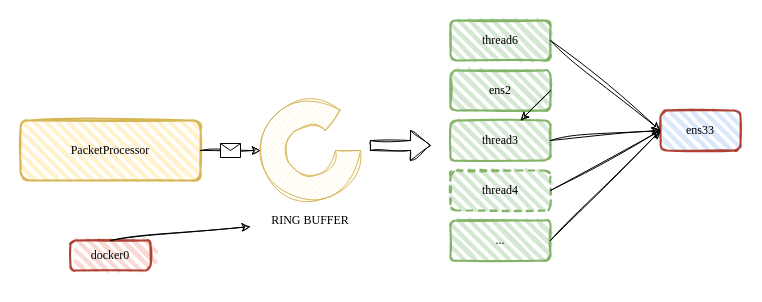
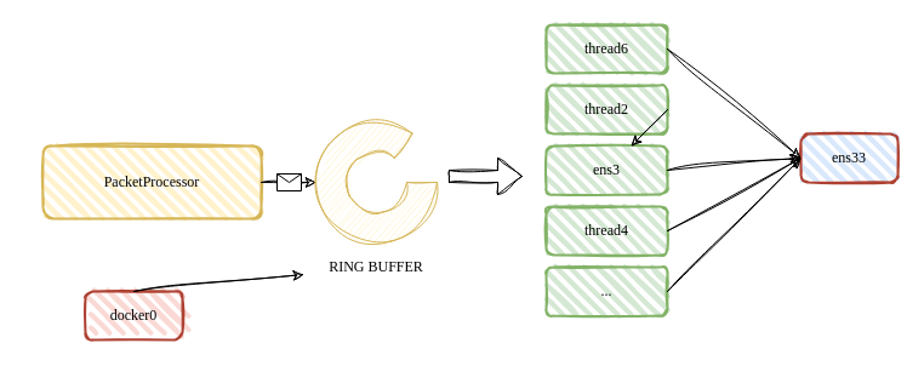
- <mxCell id="8" value="&lt;font face=&quot;Comic Sans MS&quot;&gt;ens2&lt;/font&gt;" style="rounded=1;whiteSpace=wrap;html=1;strokeWidth=2;fillWeight=4;hachureGap=8;hachureAngle=45;fillColor=#d5e8d4;sketch=1;strokeColor=#82b366;" vertex="1" parent="3"><mxGeometry y="50" width="100" height="40" as="geometry" /></mxCell>
+ <mxCell id="8" value="&lt;font face=&quot;Comic Sans MS&quot;&gt;thread2&lt;/font&gt;" style="rounded=1;whiteSpace=wrap;html=1;strokeWidth=2;fillWeight=4;hachureGap=8;hachureAngle=45;fillColor=#d5e8d4;sketch=1;strokeColor=#82b366;" vertex="1" parent="3"><mxGeometry y="50" width="100" height="40" as="geometry" /></mxCell>
- <mxCell id="7" value="&lt;font face=&quot;Comic Sans MS&quot;&gt;thread3&lt;/font&gt;" style="rounded=1;whiteSpace=wrap;html=1;strokeWidth=2;fillWeight=4;hachureGap=8;hachureAngle=45;fillColor=#d5e8d4;sketch=1;strokeColor=#82b366;" vertex="1" parent="3"><mxGeometry y="100" width="100" height="40" as="geometry" /></mxCell>
+ <mxCell id="7" value="&lt;font face=&quot;Comic Sans MS&quot;&gt;ens3&lt;/font&gt;" style="rounded=1;whiteSpace=wrap;html=1;strokeWidth=2;fillWeight=4;hachureGap=8;hachureAngle=45;fillColor=#d5e8d4;sketch=1;strokeColor=#82b366;" vertex="1" parent="3"><mxGeometry y="100" width="100" height="40" as="geometry" /></mxCell>
- <mxCell id="2" value="&lt;font face=&quot;Comic Sans MS&quot;&gt;PacketProcessor&lt;/font&gt;" style="rounded=1;whiteSpace=wrap;html=1;strokeWidth=2;fillWeight=4;hachureGap=8;hachureAngle=45;fillColor=#fff2cc;sketch=1;strokeColor=#d6b656;" vertex="1" parent="1"><mxGeometry x="20" y="120" width="180" height="60" as="geometry" /></mxCell>
+ <mxCell id="2" value="&lt;font face=&quot;Comic Sans MS&quot;&gt;PacketProcessor&lt;/font&gt;" style="rounded=1;whiteSpace=wrap;html=1;strokeWidth=2;fillWeight=4;hachureGap=8;hachureAngle=45;fillColor=#fff2cc;sketch=1;strokeColor=#d6b656;" vertex="1" parent="1"><mxGeometry x="35" y="120" width="180" height="60" as="geometry" /></mxCell>
- <mxCell id="6" value="&lt;font face=&quot;Comic Sans MS&quot;&gt;thread4&lt;/font&gt;" style="rounded=1;whiteSpace=wrap;html=1;strokeWidth=2;fillWeight=4;hachureGap=8;hachureAngle=45;fillColor=#d5e8d4;sketch=1;strokeColor=#82b366;dashed=1;" vertex="1" parent="3"><mxGeometry y="150" width="100" height="40" as="geometry" /></mxCell>
+ <mxCell id="6" value="&lt;font face=&quot;Comic Sans MS&quot;&gt;thread4&lt;/font&gt;" style="rounded=1;whiteSpace=wrap;html=1;strokeWidth=2;fillWeight=4;hachureGap=8;hachureAngle=45;fillColor=#d5e8d4;sketch=1;strokeColor=#82b366;" vertex="1" parent="3"><mxGeometry y="150" width="100" height="40" as="geometry" /></mxCell>
- <mxCell id="13" value="&lt;font face=&quot;Comic Sans MS&quot;&gt;docker0&lt;/font&gt;" style="rounded=1;whiteSpace=wrap;html=1;strokeWidth=2;fillWeight=4;hachureGap=8;hachureAngle=45;fillColor=#fad9d5;sketch=1;strokeColor=#ae4132;" vertex="1" parent="1"><mxGeometry x="70" y="240" width="80" height="30" as="geometry" /></mxCell>
+ <mxCell id="13" value="&lt;font face=&quot;Comic Sans MS&quot;&gt;docker0&lt;/font&gt;" style="rounded=1;whiteSpace=wrap;html=1;strokeWidth=2;fillWeight=4;hachureGap=8;hachureAngle=45;fillColor=#fad9d5;sketch=1;strokeColor=#ae4132;" vertex="1" parent="1"><mxGeometry x="70" y="240" width="80" height="40" as="geometry" /></mxCell>
